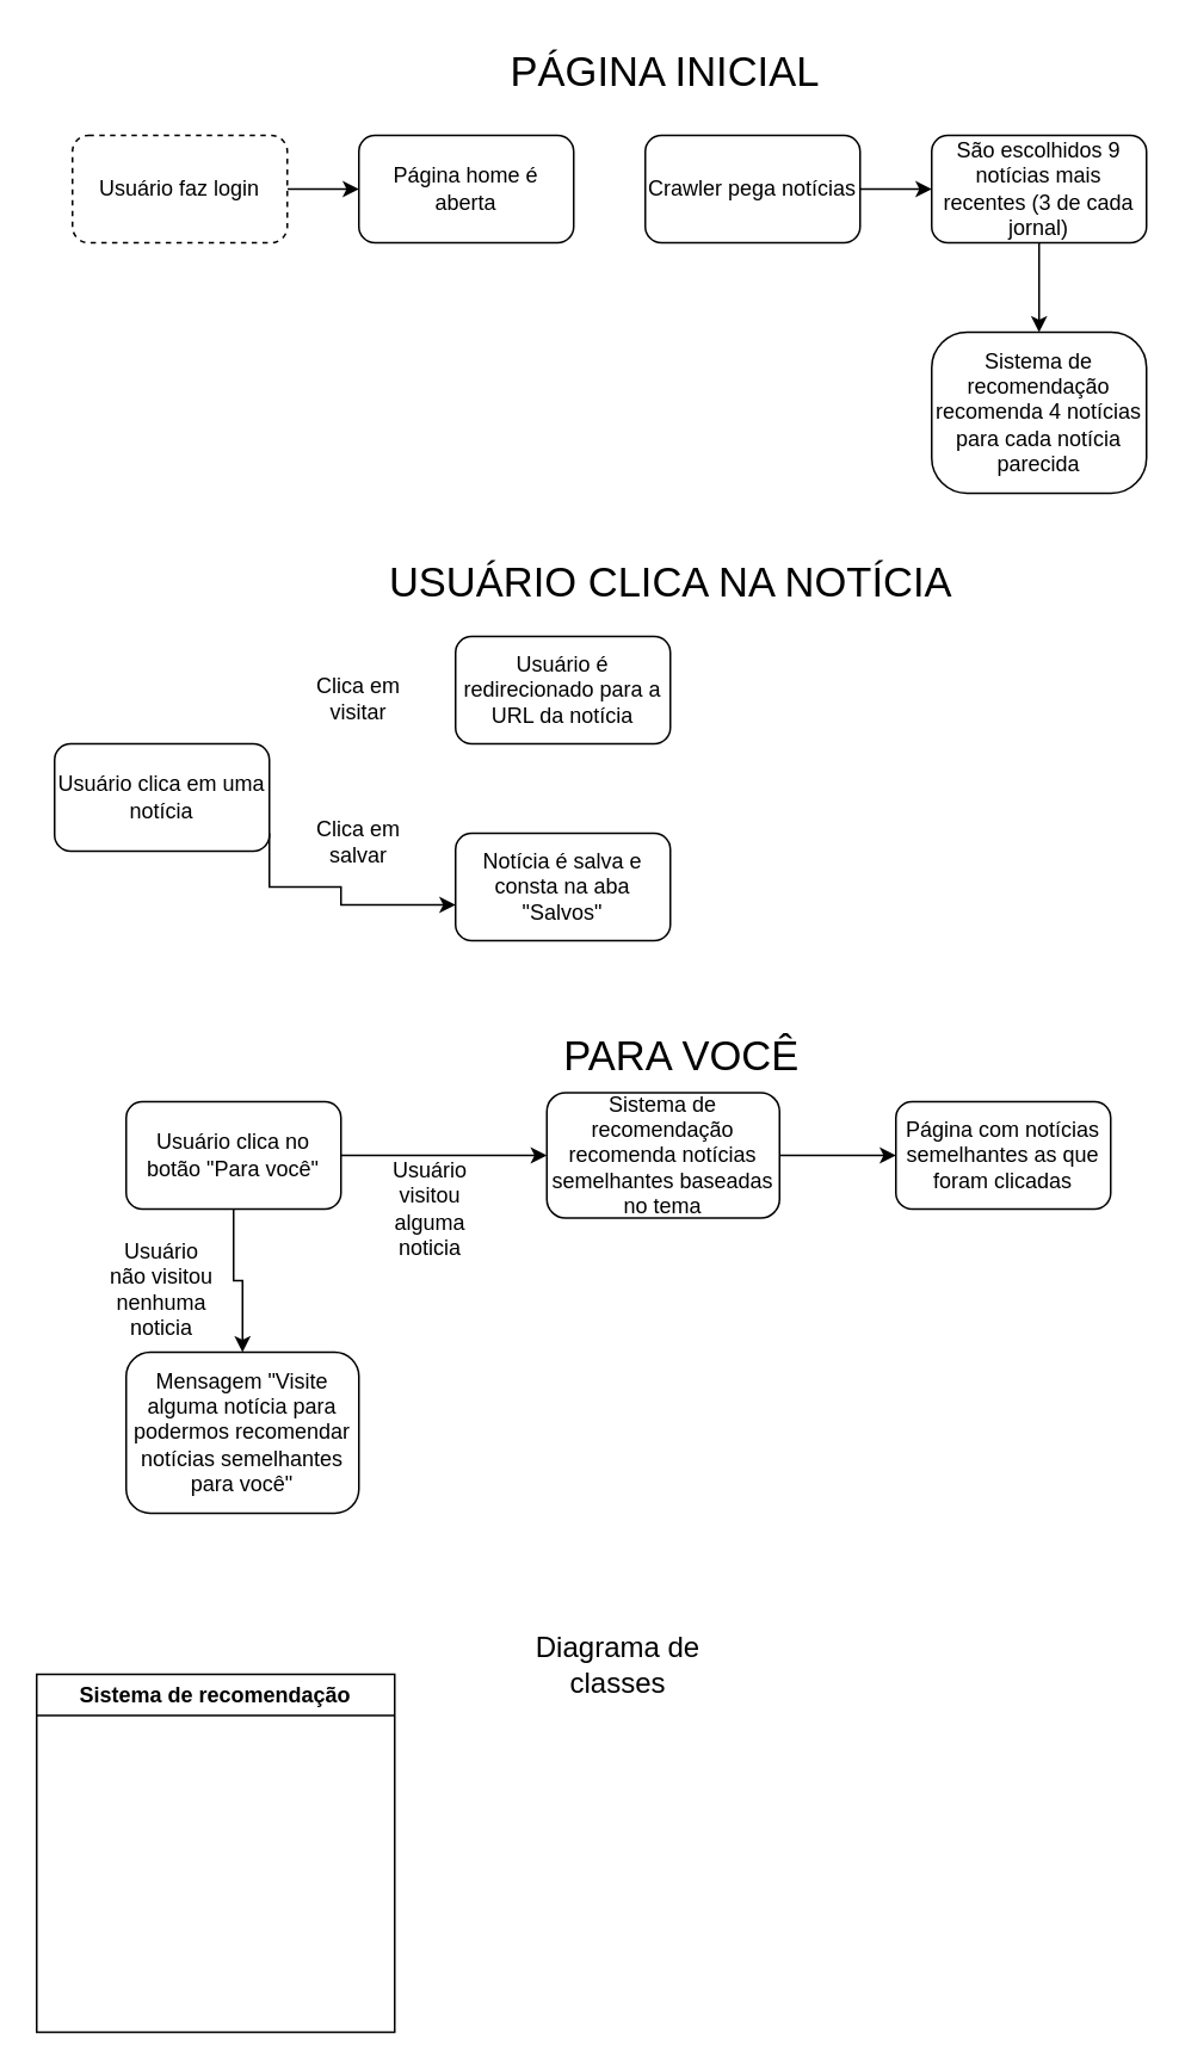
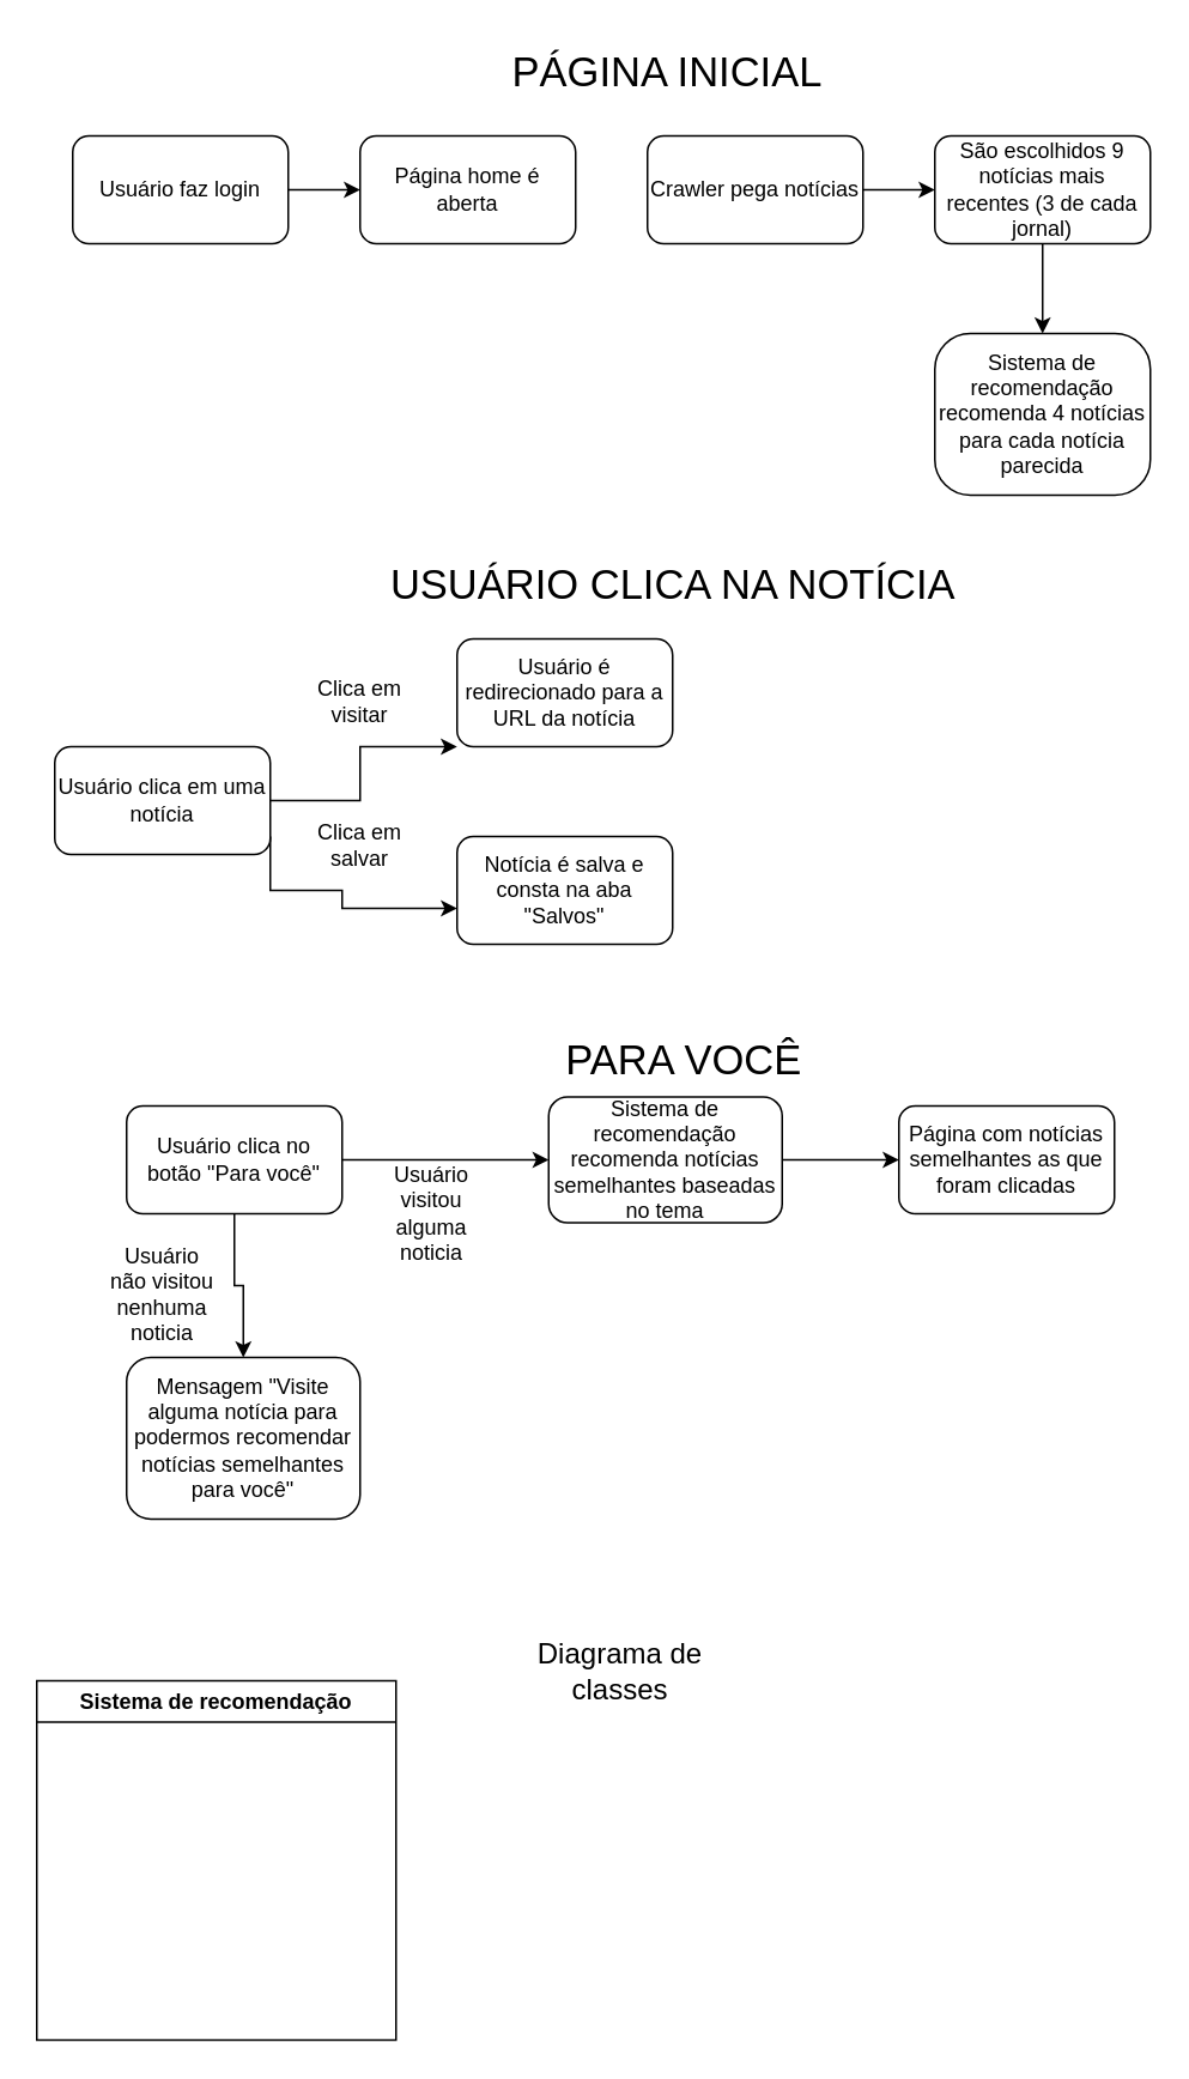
- <mxCell id="3" value="Usuário faz login" style="rounded=1;whiteSpace=wrap;html=1;dashed=1;" vertex="1" parent="1"><mxGeometry x="40" y="75" width="120" height="60" as="geometry" /></mxCell>
+ <mxCell id="3" value="Usuário faz login" style="rounded=1;whiteSpace=wrap;html=1;" vertex="1" parent="1"><mxGeometry x="40" y="75" width="120" height="60" as="geometry" /></mxCell>
+ <mxCell id="14" value="" style="edgeStyle=orthogonalEdgeStyle;rounded=0;orthogonalLoop=1;jettySize=auto;html=1;" edge="1" parent="1" source="16" target="17"><mxGeometry relative="1" as="geometry"><Array as="points"><mxPoint x="200" y="445" /><mxPoint x="200" y="415" /></Array></mxGeometry></mxCell>
